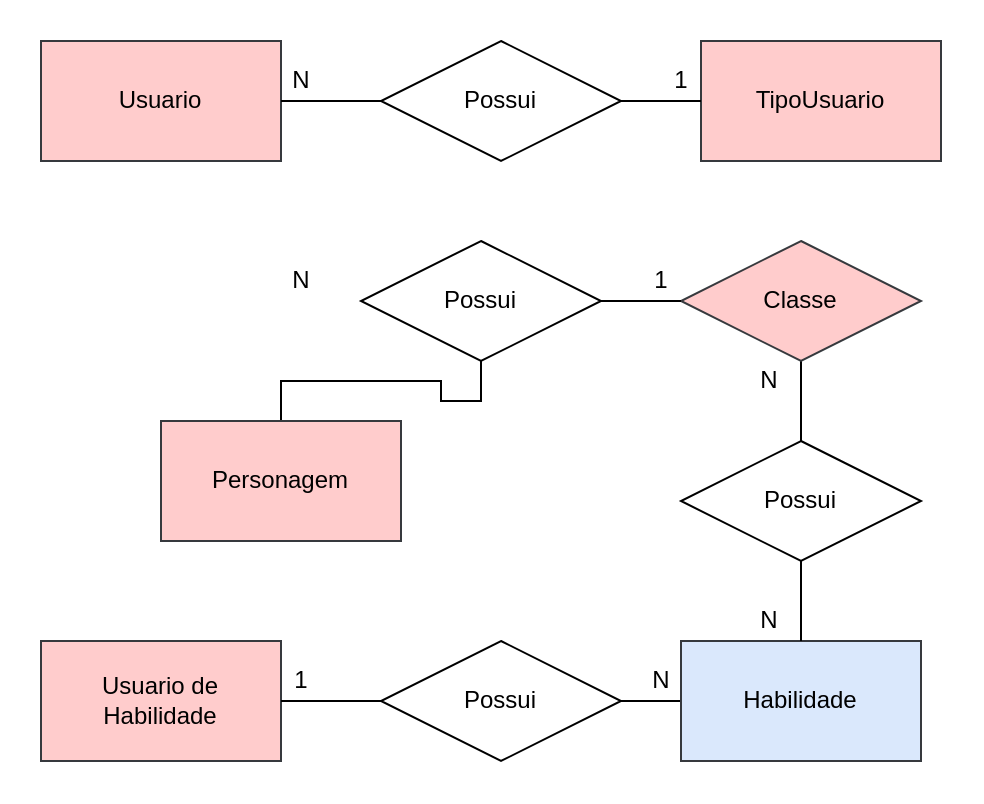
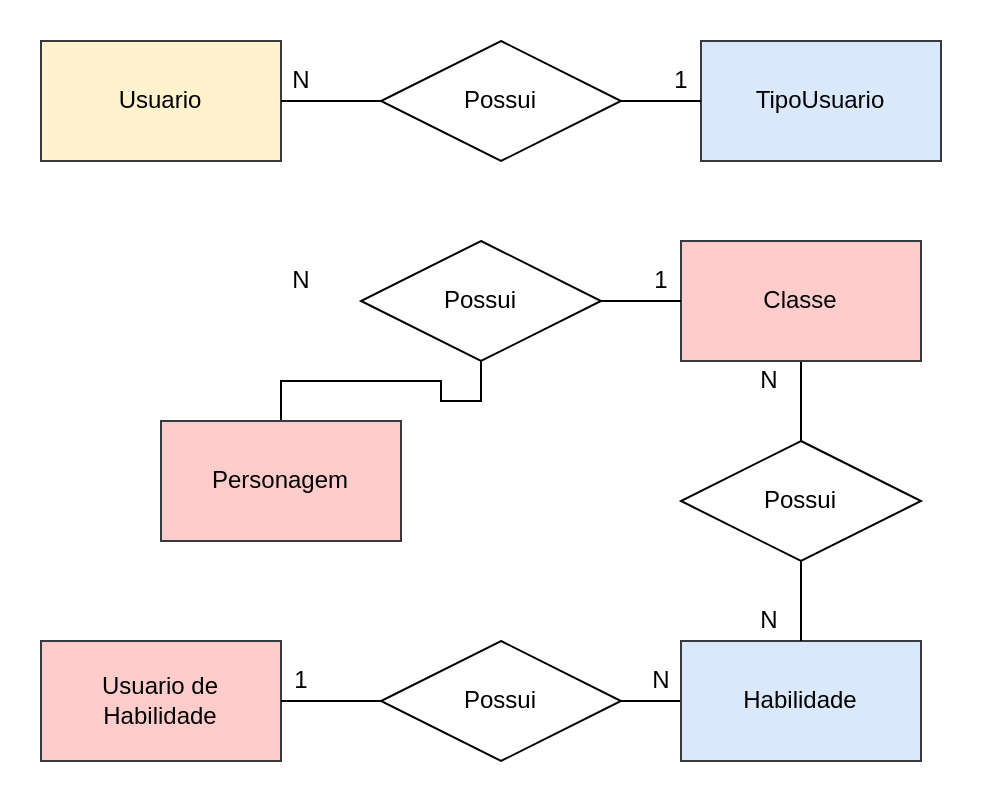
- <mxCell id="21" value="Usuario" style="rounded=0;whiteSpace=wrap;html=1;fillColor=#ffcccc;strokeColor=#36393d;" parent="1" vertex="1"><mxGeometry x="20" y="20" width="120" height="60" as="geometry" /></mxCell>
+ <mxCell id="21" value="Usuario" style="rounded=0;whiteSpace=wrap;html=1;fillColor=#fff2cc;strokeColor=#36393d;" parent="1" vertex="1"><mxGeometry x="20" y="20" width="120" height="60" as="geometry" /></mxCell>
- <mxCell id="22" value="TipoUsuario" style="rounded=0;whiteSpace=wrap;html=1;fillColor=#ffcccc;strokeColor=#36393d;" parent="1" vertex="1"><mxGeometry x="350" y="20" width="120" height="60" as="geometry" /></mxCell>
+ <mxCell id="22" value="TipoUsuario" style="rounded=0;whiteSpace=wrap;html=1;fillColor=#dae8fc;strokeColor=#36393d;" parent="1" vertex="1"><mxGeometry x="350" y="20" width="120" height="60" as="geometry" /></mxCell>
- <mxCell id="5" value="Classe" style="rhombus;whiteSpace=wrap;html=1;fillColor=#ffcccc;strokeColor=#36393d;" parent="1" vertex="1"><mxGeometry x="340" y="120" width="120" height="60" as="geometry" /></mxCell>
+ <mxCell id="5" value="Classe" style="rounded=0;whiteSpace=wrap;html=1;fillColor=#ffcccc;strokeColor=#36393d;" parent="1" vertex="1"><mxGeometry x="340" y="120" width="120" height="60" as="geometry" /></mxCell>
